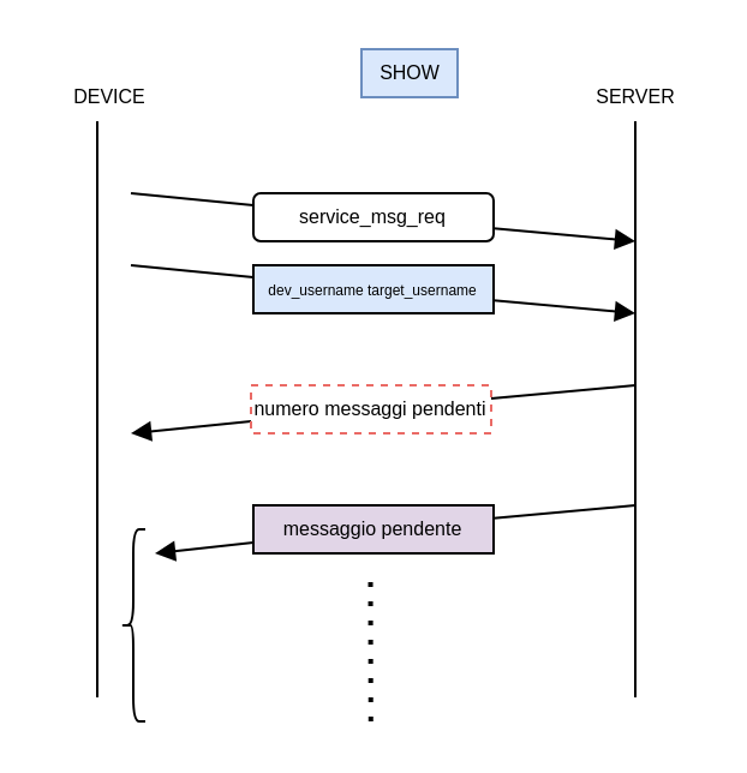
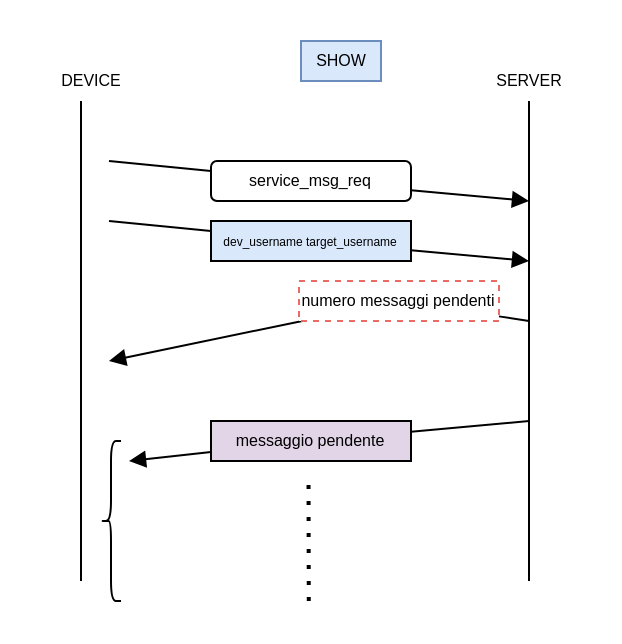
- <mxCell id="8" value="numero messaggi pendenti" style="rounded=0;whiteSpace=wrap;html=1;fontSize=8;dashed=1;strokeColor=#EA6B66;" parent="1" vertex="1"><mxGeometry x="104" y="160" width="100" height="20" as="geometry" /></mxCell>
+ <mxCell id="8" value="numero messaggi pendenti" style="rounded=0;whiteSpace=wrap;html=1;fontSize=8;dashed=1;strokeColor=#EA6B66;" parent="1" vertex="1"><mxGeometry x="149" y="140" width="100" height="20" as="geometry" /></mxCell>
